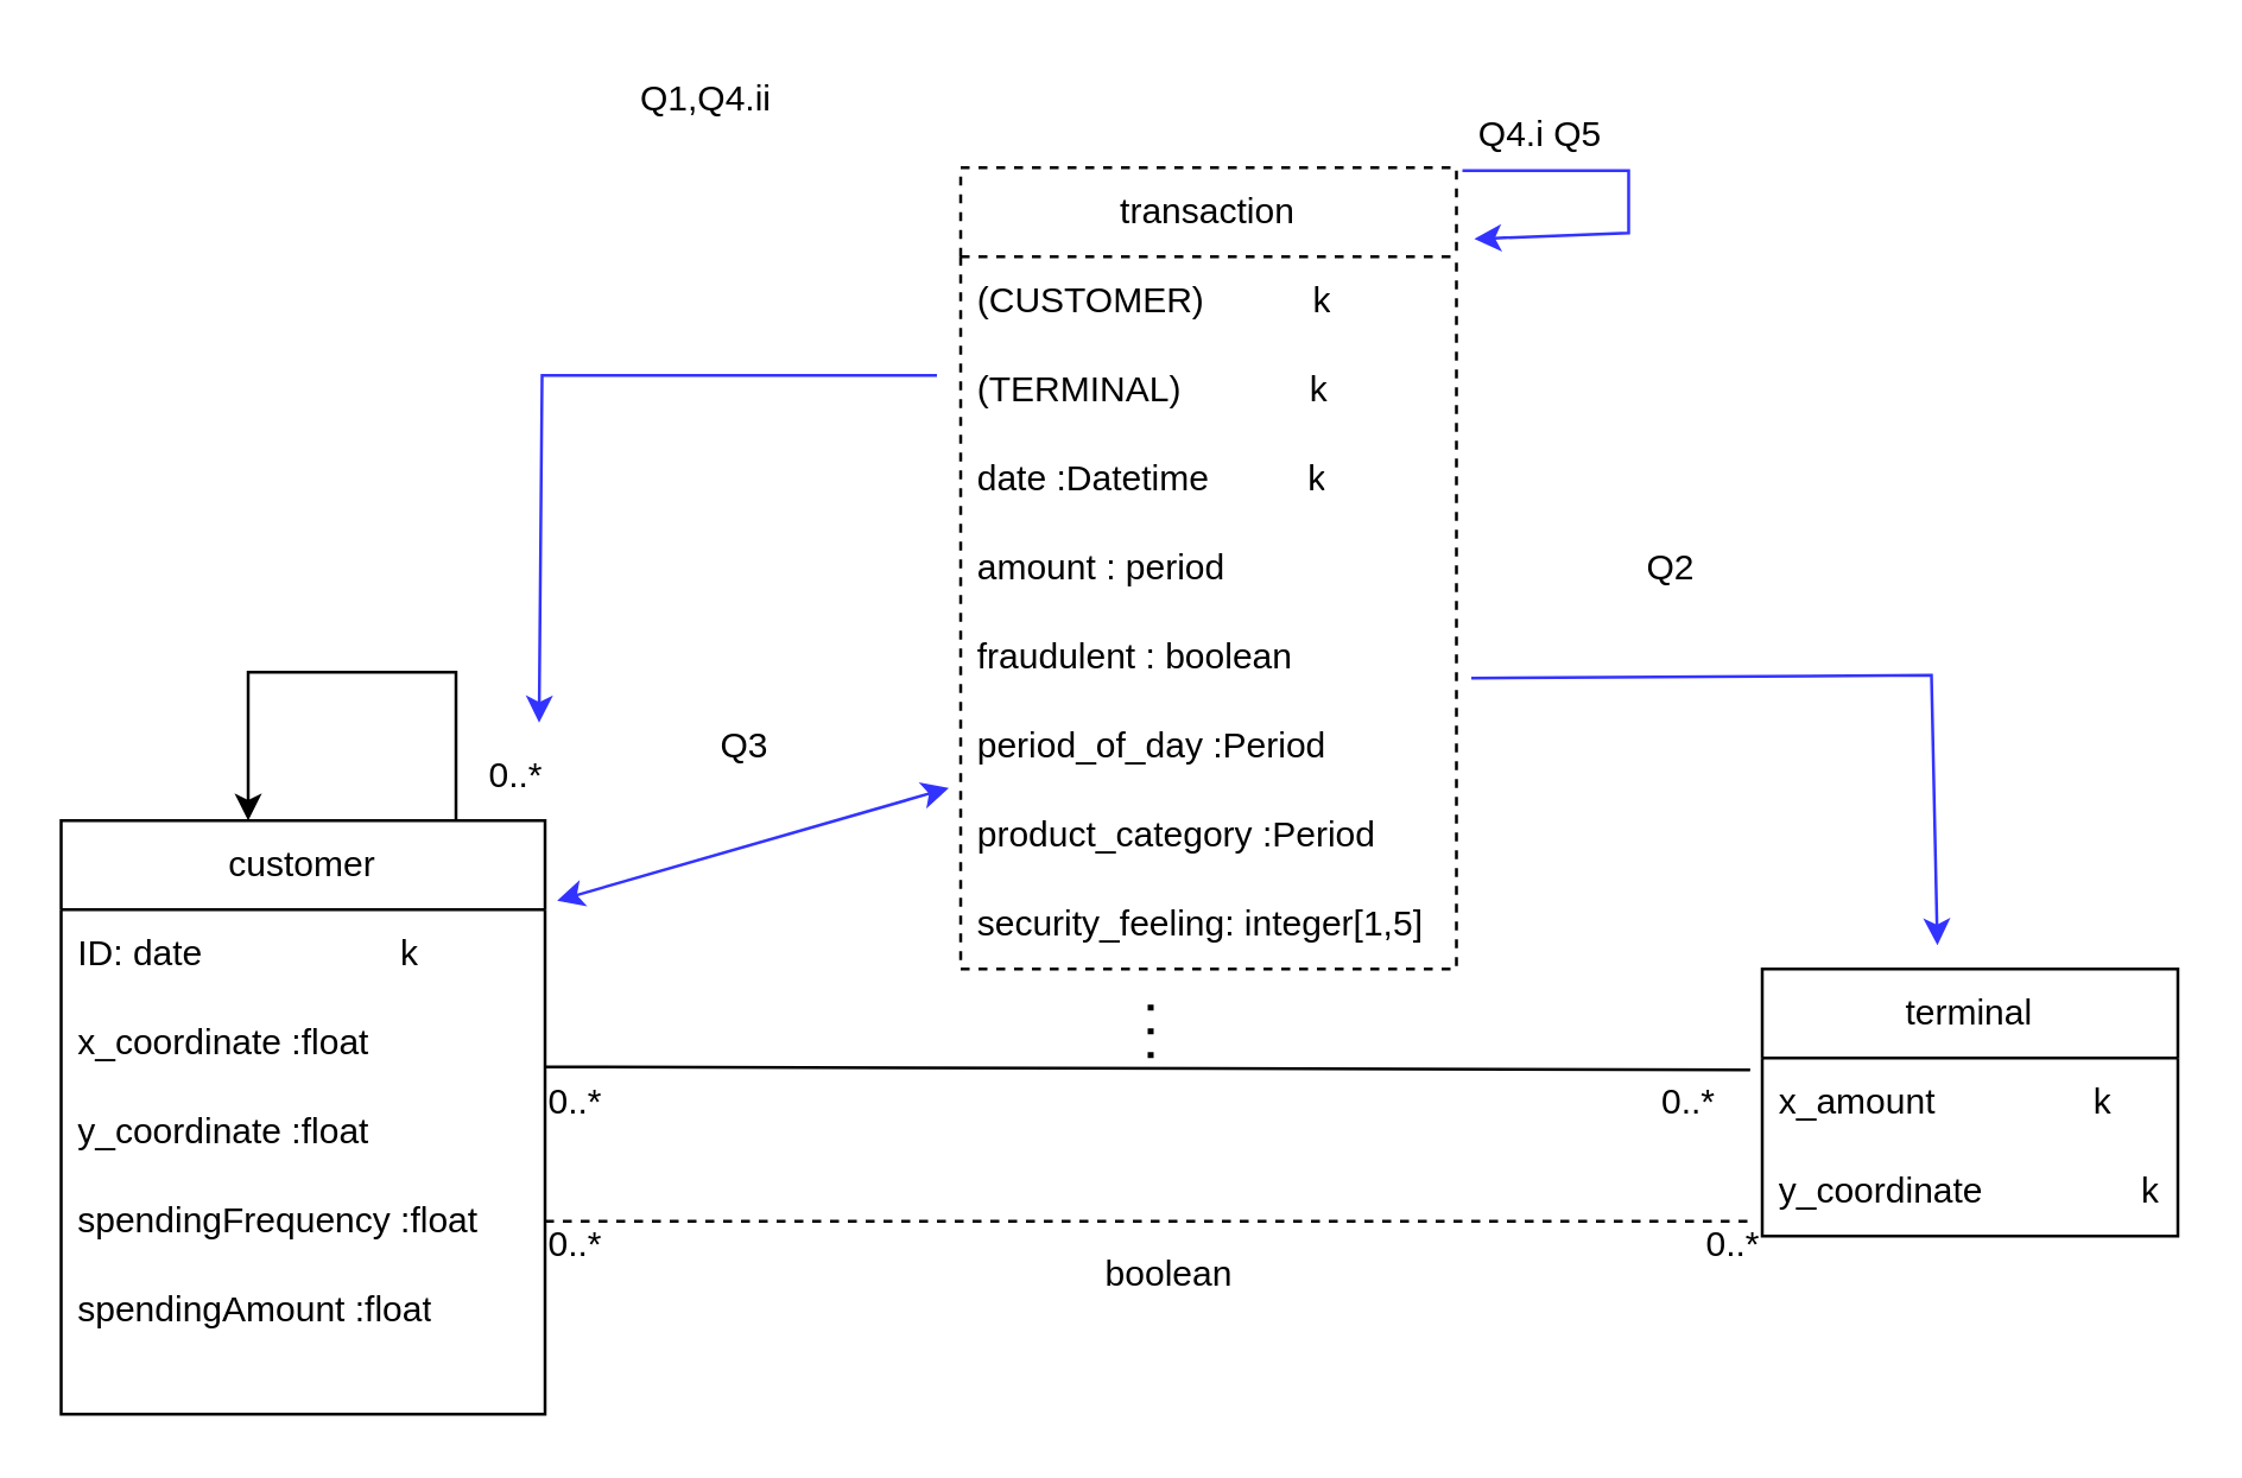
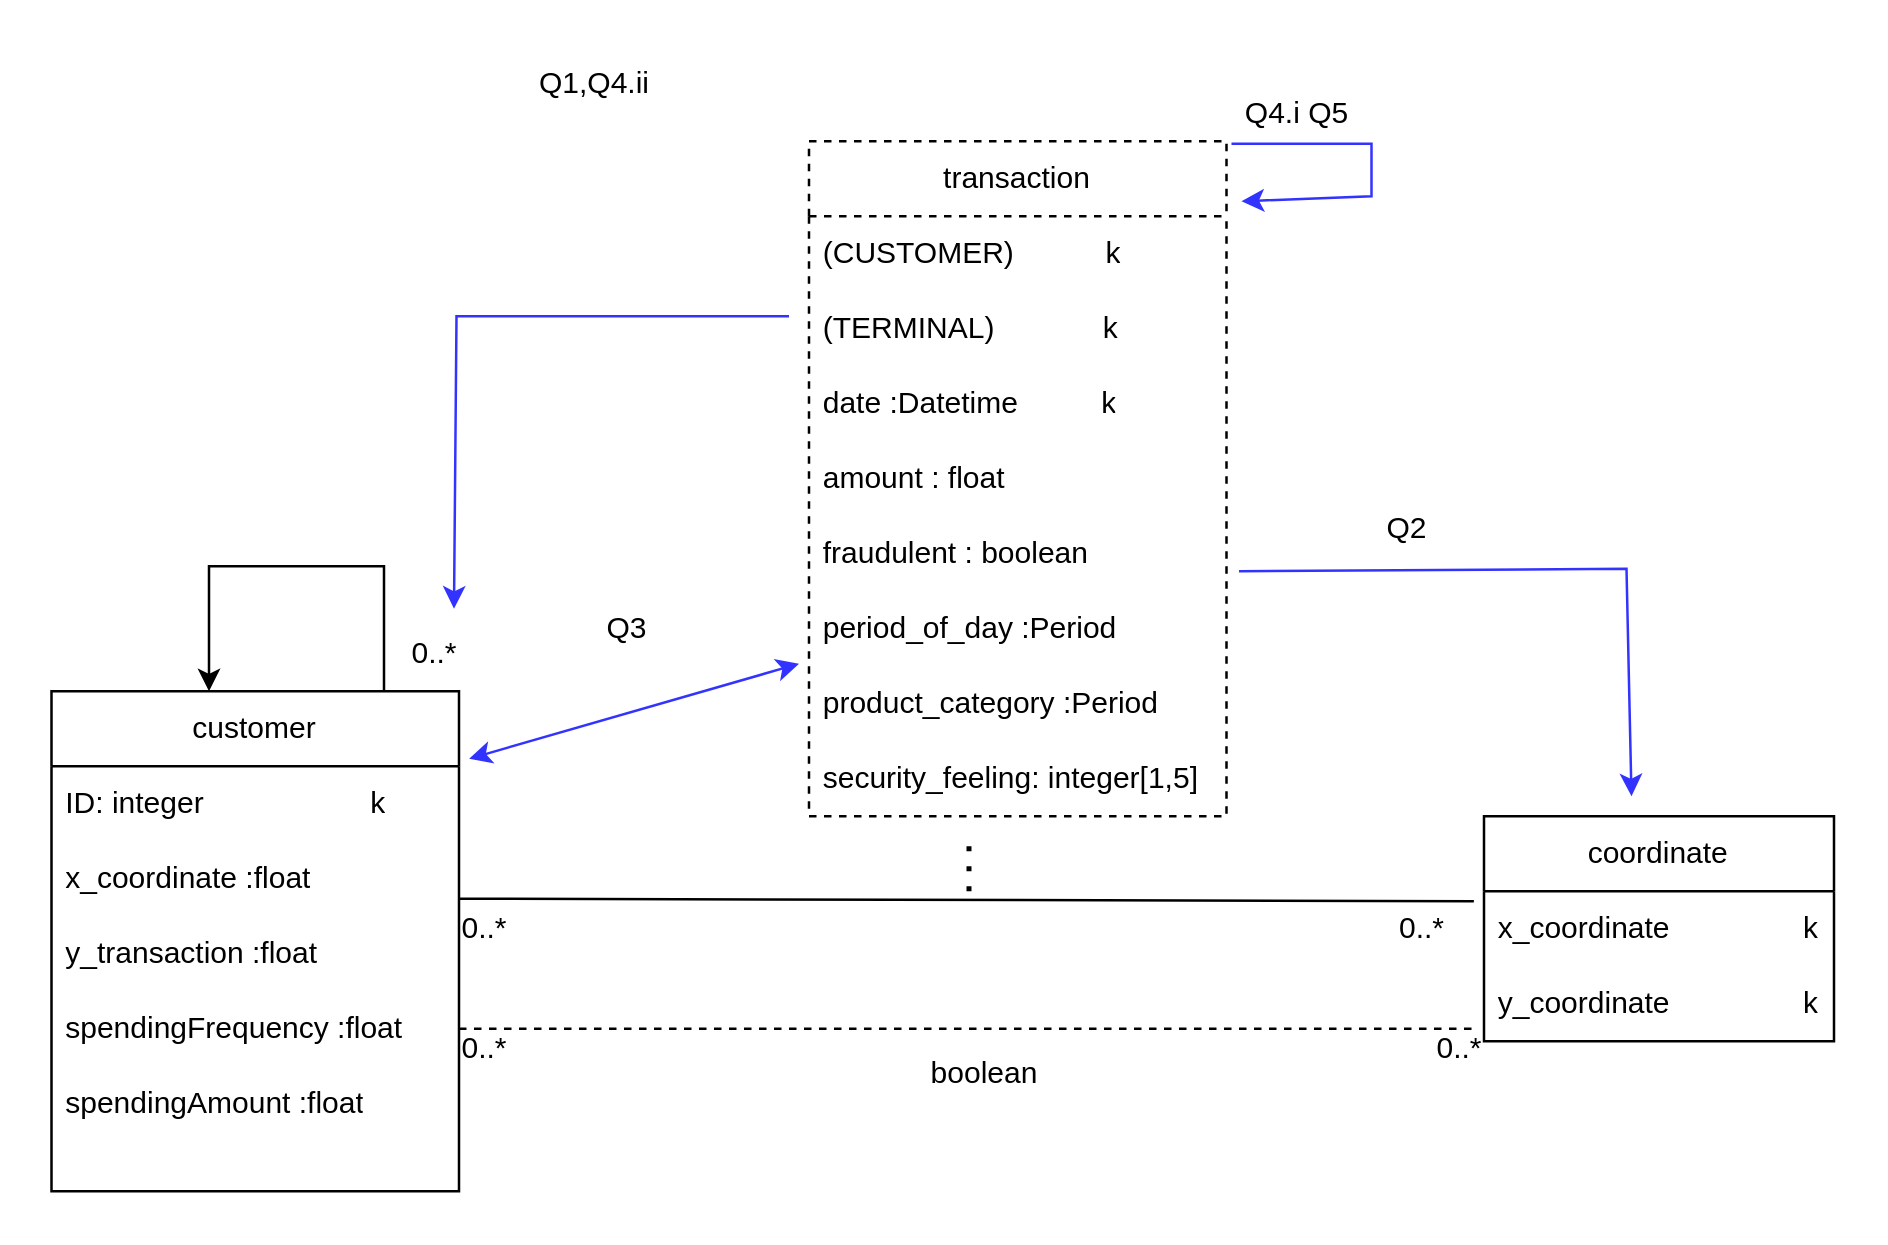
- <mxCell id="19" value="amount : period" style="text;strokeColor=none;fillColor=none;align=left;verticalAlign=middle;spacingLeft=4;spacingRight=4;overflow=hidden;points=[[0,0.5],[1,0.5]];portConstraint=eastwest;rotatable=0;whiteSpace=wrap;html=1;" vertex="1" parent="15"><mxGeometry y="120" width="167" height="30" as="geometry" /></mxCell>
+ <mxCell id="19" value="amount : float" style="text;strokeColor=none;fillColor=none;align=left;verticalAlign=middle;spacingLeft=4;spacingRight=4;overflow=hidden;points=[[0,0.5],[1,0.5]];portConstraint=eastwest;rotatable=0;whiteSpace=wrap;html=1;" vertex="1" parent="15"><mxGeometry y="120" width="167" height="30" as="geometry" /></mxCell>
- <mxCell id="36" value="Q2" style="text;html=1;align=center;verticalAlign=middle;resizable=0;points=[];autosize=1;strokeColor=none;fillColor=none;" vertex="1" parent="1"><mxGeometry x="545" y="178" width="34" height="26" as="geometry" /></mxCell>
+ <mxCell id="36" value="Q2" style="text;html=1;align=center;verticalAlign=middle;resizable=0;points=[];autosize=1;strokeColor=none;fillColor=none;" vertex="1" parent="1"><mxGeometry x="545" y="198" width="34" height="26" as="geometry" /></mxCell>
- <mxCell id="3" value="ID: date &amp;nbsp; &amp;nbsp; &amp;nbsp; &amp;nbsp; &amp;nbsp; &amp;nbsp; &amp;nbsp; &amp;nbsp; &amp;nbsp; &amp;nbsp;k" style="text;strokeColor=none;fillColor=none;align=left;verticalAlign=middle;spacingLeft=4;spacingRight=4;overflow=hidden;points=[[0,0.5],[1,0.5]];portConstraint=eastwest;rotatable=0;whiteSpace=wrap;html=1;" vertex="1" parent="2"><mxGeometry y="30" width="163" height="30" as="geometry" /></mxCell>
+ <mxCell id="3" value="ID: integer &amp;nbsp; &amp;nbsp; &amp;nbsp; &amp;nbsp; &amp;nbsp; &amp;nbsp; &amp;nbsp; &amp;nbsp; &amp;nbsp; &amp;nbsp;k" style="text;strokeColor=none;fillColor=none;align=left;verticalAlign=middle;spacingLeft=4;spacingRight=4;overflow=hidden;points=[[0,0.5],[1,0.5]];portConstraint=eastwest;rotatable=0;whiteSpace=wrap;html=1;" vertex="1" parent="2"><mxGeometry y="30" width="163" height="30" as="geometry" /></mxCell>
- <mxCell id="11" value="terminal" style="swimlane;fontStyle=0;childLayout=stackLayout;horizontal=1;startSize=30;horizontalStack=0;resizeParent=1;resizeParentMax=0;resizeLast=0;collapsible=1;marginBottom=0;whiteSpace=wrap;html=1;" vertex="1" parent="1"><mxGeometry x="593" y="326" width="140" height="90" as="geometry" /></mxCell>
+ <mxCell id="11" value="coordinate" style="swimlane;fontStyle=0;childLayout=stackLayout;horizontal=1;startSize=30;horizontalStack=0;resizeParent=1;resizeParentMax=0;resizeLast=0;collapsible=1;marginBottom=0;whiteSpace=wrap;html=1;" vertex="1" parent="1"><mxGeometry x="593" y="326" width="140" height="90" as="geometry" /></mxCell>
- <mxCell id="12" value="x_amount &amp;nbsp; &amp;nbsp; &amp;nbsp; &amp;nbsp; &amp;nbsp; &amp;nbsp; &amp;nbsp; &amp;nbsp;k" style="text;strokeColor=none;fillColor=none;align=left;verticalAlign=middle;spacingLeft=4;spacingRight=4;overflow=hidden;points=[[0,0.5],[1,0.5]];portConstraint=eastwest;rotatable=0;whiteSpace=wrap;html=1;" vertex="1" parent="11"><mxGeometry y="30" width="140" height="30" as="geometry" /></mxCell>
+ <mxCell id="12" value="x_coordinate &amp;nbsp; &amp;nbsp; &amp;nbsp; &amp;nbsp; &amp;nbsp; &amp;nbsp; &amp;nbsp; &amp;nbsp;k" style="text;strokeColor=none;fillColor=none;align=left;verticalAlign=middle;spacingLeft=4;spacingRight=4;overflow=hidden;points=[[0,0.5],[1,0.5]];portConstraint=eastwest;rotatable=0;whiteSpace=wrap;html=1;" vertex="1" parent="11"><mxGeometry y="30" width="140" height="30" as="geometry" /></mxCell>
- <mxCell id="5" value="y_coordinate :float" style="text;strokeColor=none;fillColor=none;align=left;verticalAlign=middle;spacingLeft=4;spacingRight=4;overflow=hidden;points=[[0,0.5],[1,0.5]];portConstraint=eastwest;rotatable=0;whiteSpace=wrap;html=1;" vertex="1" parent="2"><mxGeometry y="90" width="163" height="30" as="geometry" /></mxCell>
+ <mxCell id="5" value="y_transaction :float" style="text;strokeColor=none;fillColor=none;align=left;verticalAlign=middle;spacingLeft=4;spacingRight=4;overflow=hidden;points=[[0,0.5],[1,0.5]];portConstraint=eastwest;rotatable=0;whiteSpace=wrap;html=1;" vertex="1" parent="2"><mxGeometry y="90" width="163" height="30" as="geometry" /></mxCell>
